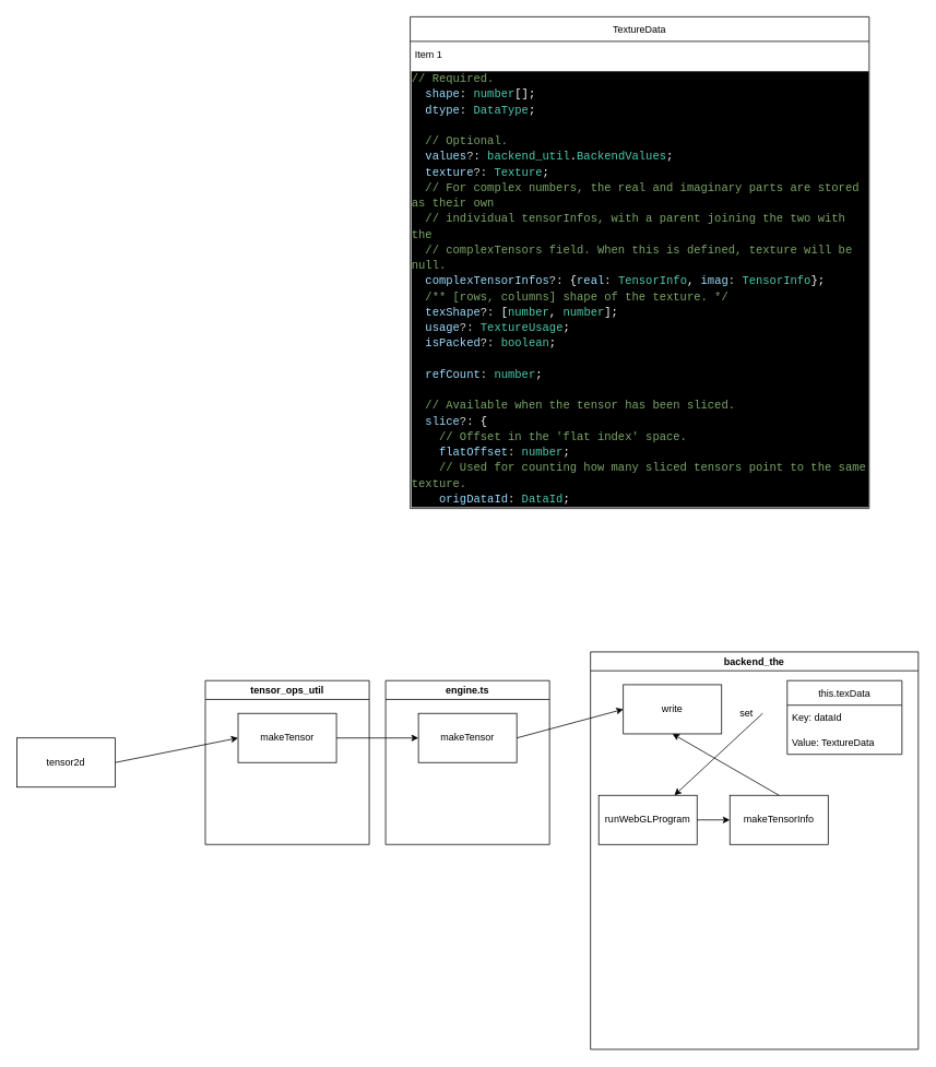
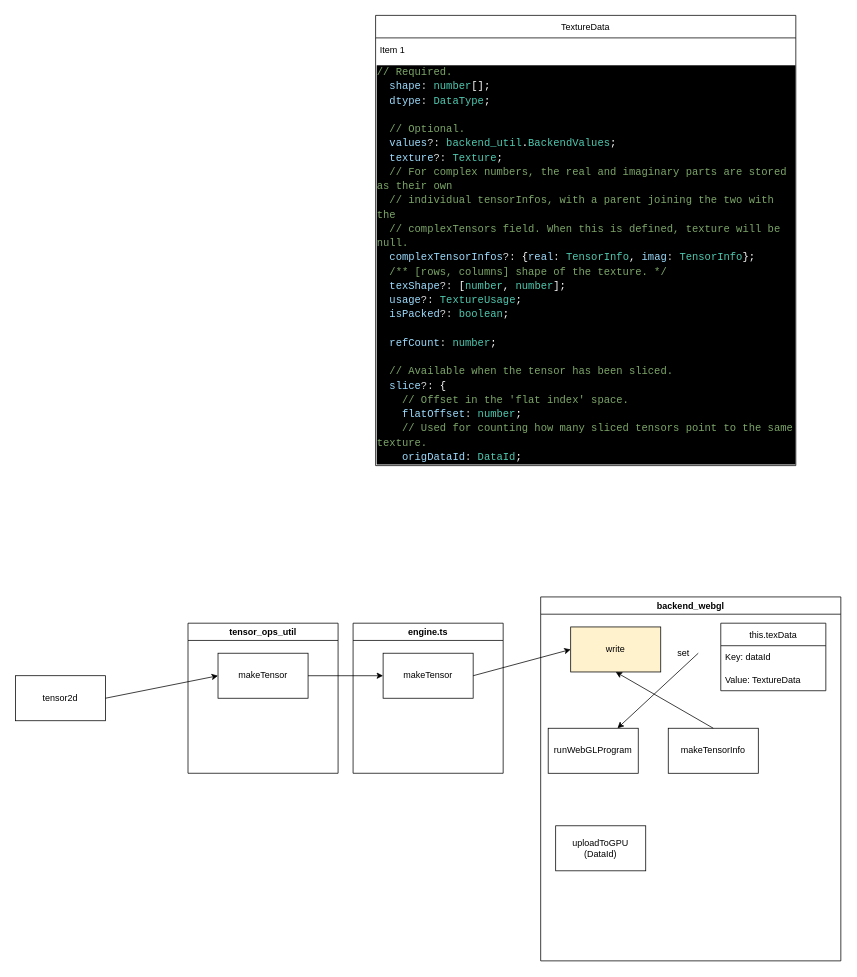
- <mxCell id="9" value="backend_the" style="swimlane;" vertex="1" parent="1"><mxGeometry x="720" y="795" width="400" height="485" as="geometry" /></mxCell>
+ <mxCell id="9" value="backend_webgl" style="swimlane;" vertex="1" parent="1"><mxGeometry x="720" y="795" width="400" height="485" as="geometry" /></mxCell>
- <mxCell id="10" value="write" style="rounded=0;whiteSpace=wrap;html=1;" vertex="1" parent="9"><mxGeometry x="40" y="40" width="120" height="60" as="geometry" /></mxCell>
+ <mxCell id="10" value="write" style="rounded=0;whiteSpace=wrap;html=1;fillColor=#fff2cc;" vertex="1" parent="9"><mxGeometry x="40" y="40" width="120" height="60" as="geometry" /></mxCell>
- <mxCell id="15" value="" style="edgeStyle=orthogonalEdgeStyle;rounded=0;orthogonalLoop=1;jettySize=auto;html=1;" edge="1" parent="9" source="13" target="14"><mxGeometry relative="1" as="geometry" /></mxCell>
+ <mxCell id="17" value="uploadToGPU&lt;br&gt;(DataId)" style="rounded=0;whiteSpace=wrap;html=1;" vertex="1" parent="9"><mxGeometry x="20" y="305" width="120" height="60" as="geometry" /></mxCell>
